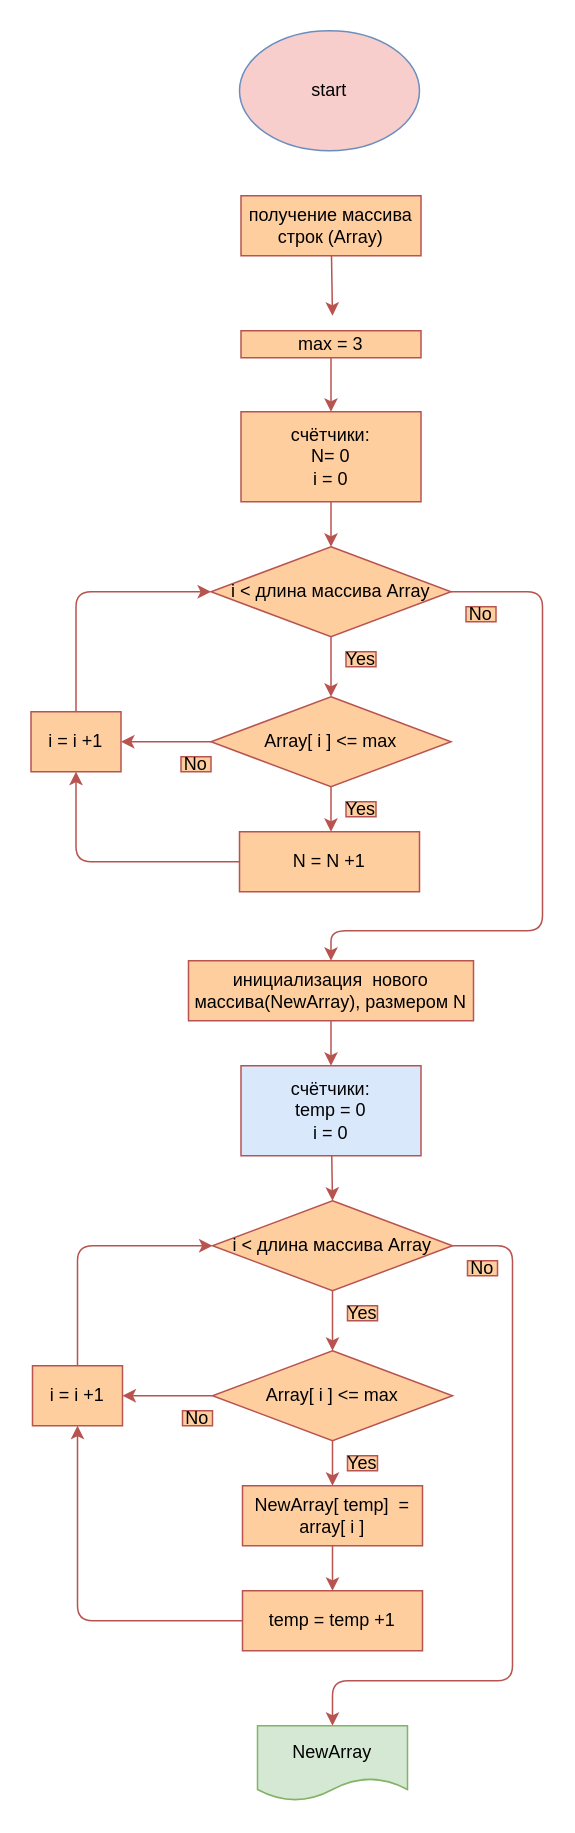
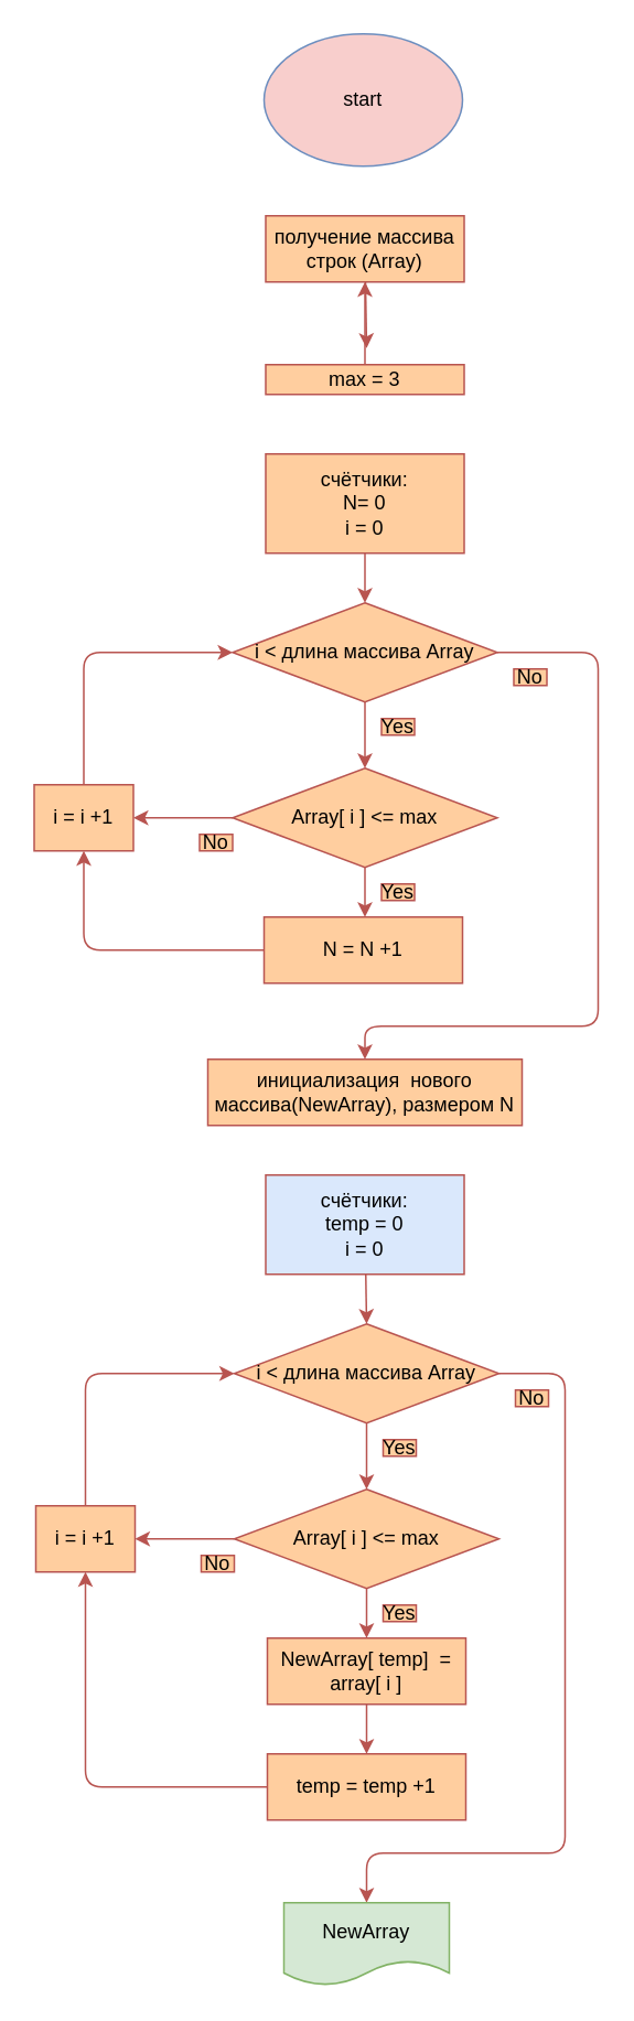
- <mxCell id="41" style="edgeStyle=none;html=1;entryX=0.5;entryY=0;entryDx=0;entryDy=0;fillColor=#FFCE9F;strokeColor=#b85450;" edge="1" parent="1" source="42" target="26"><mxGeometry relative="1" as="geometry" /></mxCell>
+ <mxCell id="41" style="edgeStyle=none;html=1;fillColor=#FFCE9F;strokeColor=#b85450;" edge="1" parent="1" source="42" target="3"><mxGeometry relative="1" as="geometry" /></mxCell>
- <mxCell id="4" style="edgeStyle=none;html=1;entryX=0.5;entryY=0;entryDx=0;entryDy=0;fillColor=#FFCE9F;strokeColor=#b85450;" edge="1" parent="1" source="5" target="7"><mxGeometry relative="1" as="geometry" /></mxCell>
